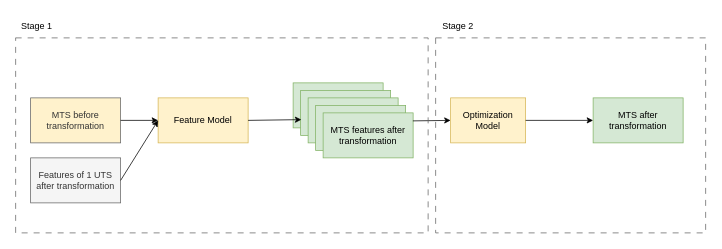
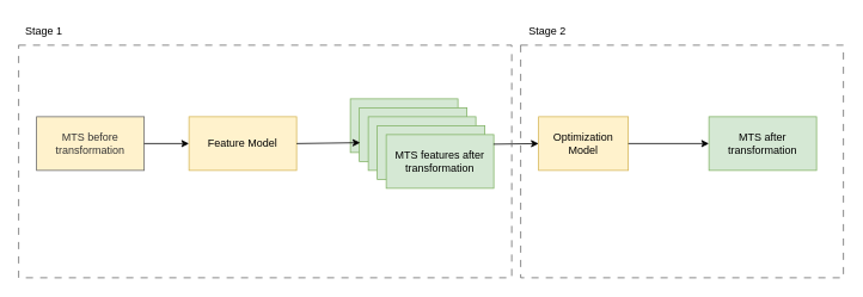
- <mxCell id="13" value="" style="endArrow=classic;html=1;rounded=0;exitX=1;exitY=0.5;exitDx=0;exitDy=0;entryX=0;entryY=0.5;entryDx=0;entryDy=0;" edge="1" parent="1" source="11" target="2"><mxGeometry width="50" height="50" relative="1" as="geometry"><mxPoint x="350" y="190" as="sourcePoint" /><mxPoint x="400" y="140" as="targetPoint" /></mxGeometry></mxCell>
- <mxCell id="11" value="Features of 1 UTS after transformation" style="rounded=0;whiteSpace=wrap;html=1;fillColor=#f5f5f5;fontColor=#333333;strokeColor=#666666;" vertex="1" parent="1"><mxGeometry x="40" y="210" width="120" height="60" as="geometry" /></mxCell>
